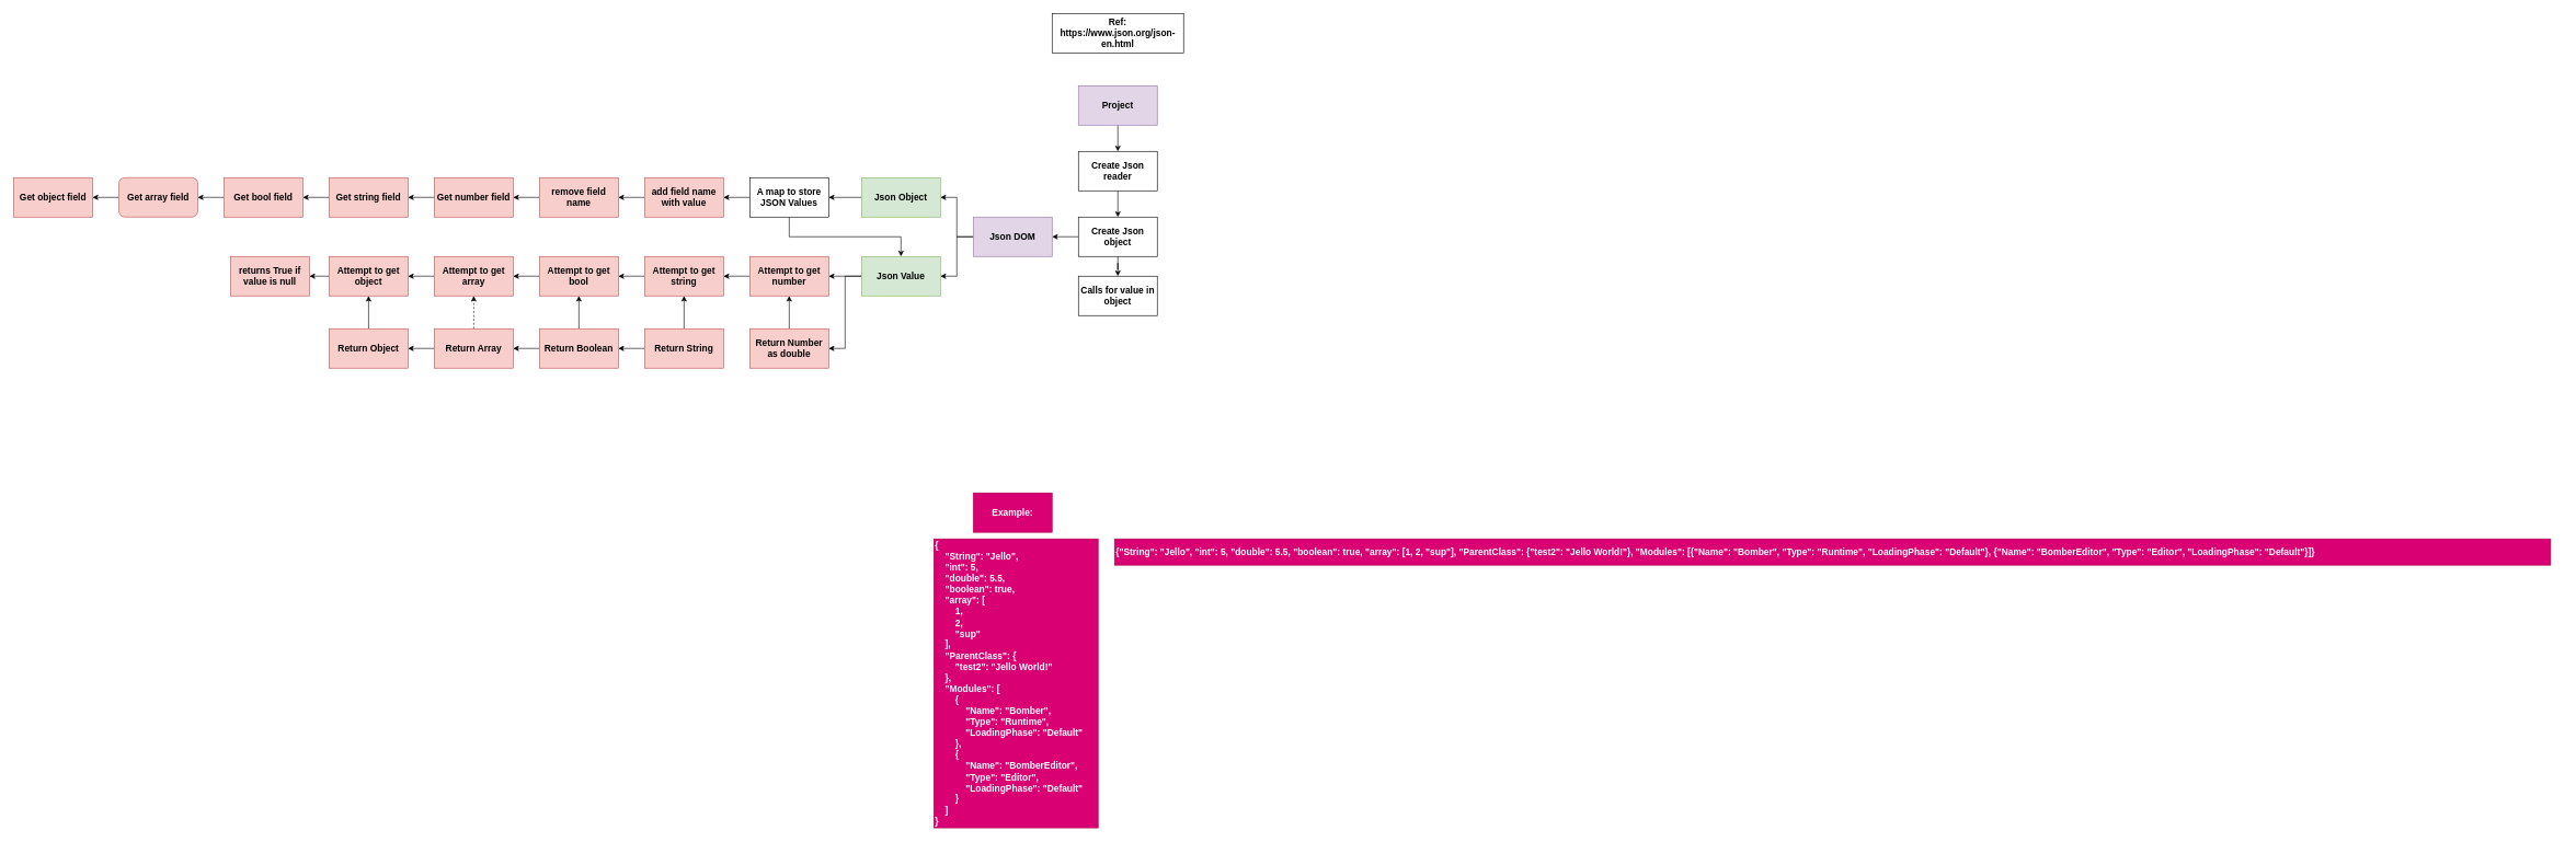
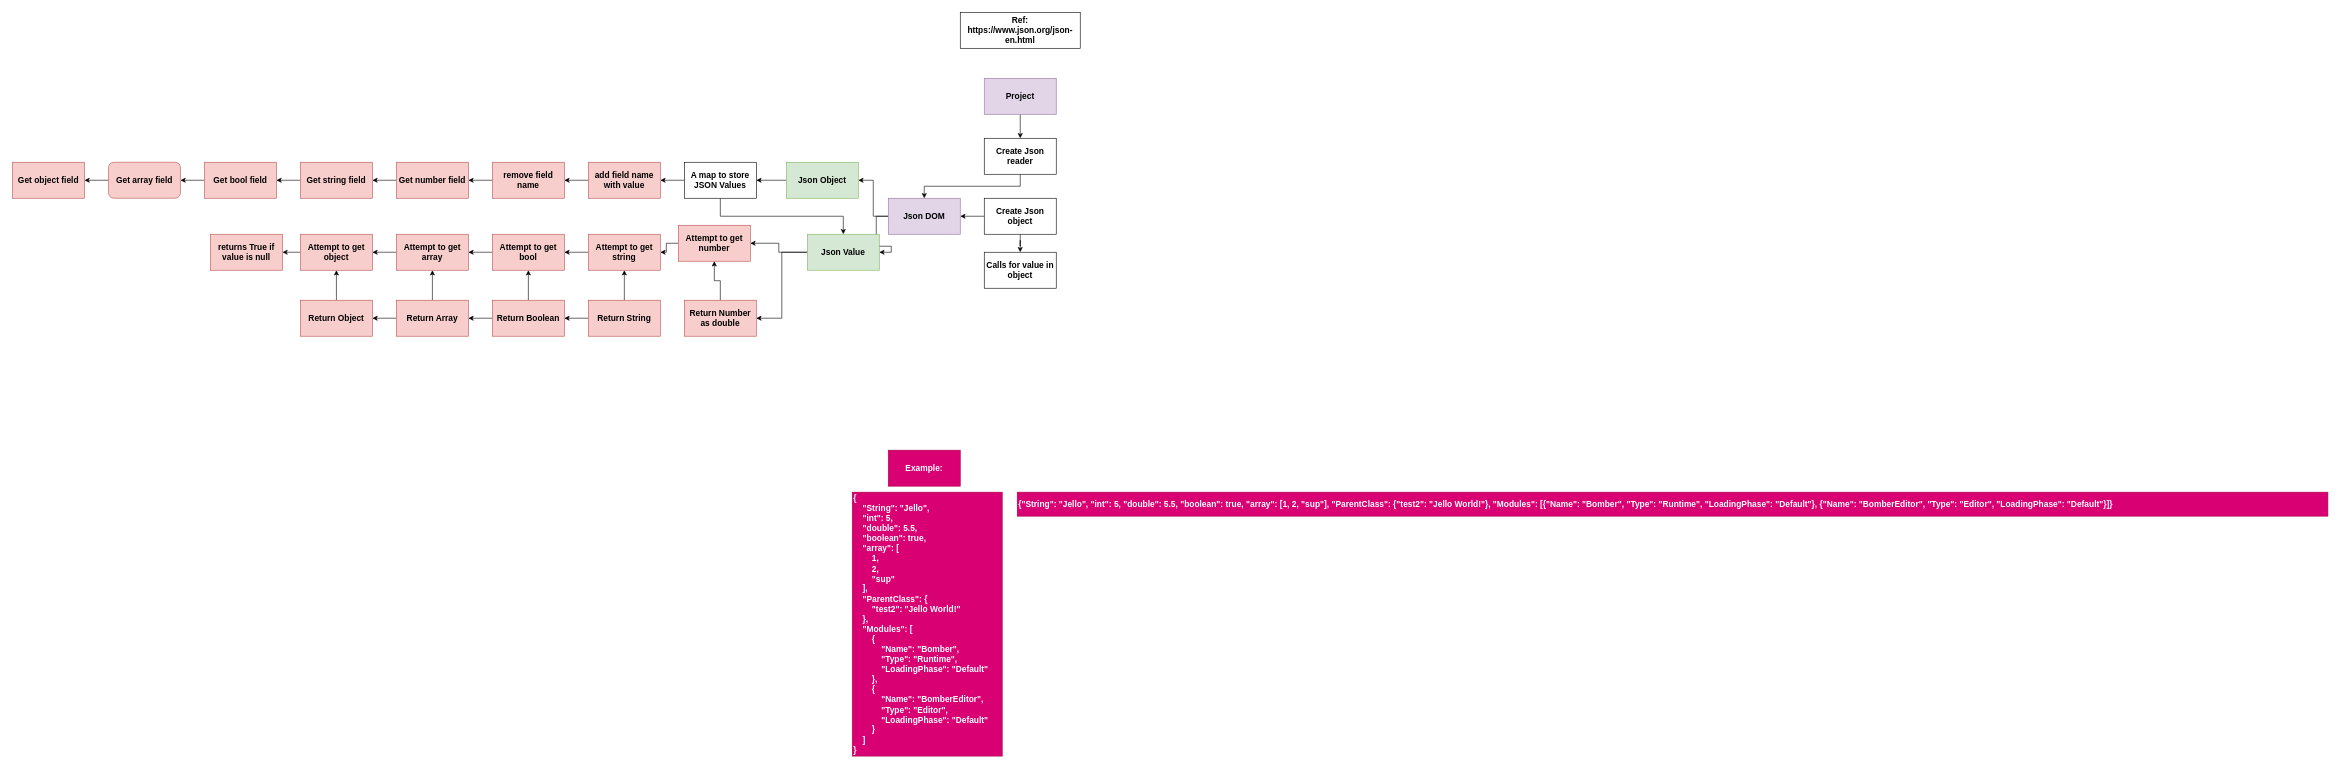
- <mxCell id="55" style="edgeStyle=orthogonalEdgeStyle;rounded=0;orthogonalLoop=1;jettySize=auto;html=1;exitX=0.5;exitY=1;exitDx=0;exitDy=0;entryX=0.5;entryY=0;entryDx=0;entryDy=0;" edge="1" parent="1" source="56" target="6"><mxGeometry relative="1" as="geometry" /></mxCell>
+ <mxCell id="55" style="edgeStyle=orthogonalEdgeStyle;rounded=0;orthogonalLoop=1;jettySize=auto;html=1;exitX=0.5;exitY=1;exitDx=0;exitDy=0;" edge="1" parent="1" source="56" target="10"><mxGeometry relative="1" as="geometry" /></mxCell>
- <mxCell id="26" value="&lt;font style=&quot;font-size: 14px;&quot;&gt;&lt;b&gt;Attempt to get number&lt;/b&gt;&lt;/font&gt;" style="rounded=0;whiteSpace=wrap;html=1;fillColor=#f8cecc;strokeColor=#b85450;" vertex="1" parent="1"><mxGeometry x="1140" y="390" width="120" height="60" as="geometry" /></mxCell>
+ <mxCell id="26" value="&lt;font style=&quot;font-size: 14px;&quot;&gt;&lt;b&gt;Attempt to get number&lt;/b&gt;&lt;/font&gt;" style="rounded=0;whiteSpace=wrap;html=1;fillColor=#f8cecc;strokeColor=#b85450;" vertex="1" parent="1"><mxGeometry x="1130" y="375" width="120" height="60" as="geometry" /></mxCell>
- <mxCell id="18" value="&lt;font style=&quot;font-size: 14px;&quot;&gt;&lt;b&gt;Json Value&lt;/b&gt;&lt;/font&gt;" style="rounded=0;whiteSpace=wrap;html=1;fillColor=#d5e8d4;strokeColor=#82b366;" vertex="1" parent="1"><mxGeometry x="1310" y="390" width="120" height="60" as="geometry" /></mxCell>
+ <mxCell id="18" value="&lt;font style=&quot;font-size: 14px;&quot;&gt;&lt;b&gt;Json Value&lt;/b&gt;&lt;/font&gt;" style="rounded=0;whiteSpace=wrap;html=1;fillColor=#d5e8d4;strokeColor=#82b366;" vertex="1" parent="1"><mxGeometry x="1345" y="390" width="120" height="60" as="geometry" /></mxCell>
- <mxCell id="43" style="edgeStyle=orthogonalEdgeStyle;rounded=0;orthogonalLoop=1;jettySize=auto;html=1;exitX=0.5;exitY=0;exitDx=0;exitDy=0;entryX=0.5;entryY=1;entryDx=0;entryDy=0;dashed=1;" edge="1" parent="1" source="45" target="32"><mxGeometry relative="1" as="geometry" /></mxCell>
+ <mxCell id="43" style="edgeStyle=orthogonalEdgeStyle;rounded=0;orthogonalLoop=1;jettySize=auto;html=1;exitX=0.5;exitY=0;exitDx=0;exitDy=0;entryX=0.5;entryY=1;entryDx=0;entryDy=0;" edge="1" parent="1" source="45" target="32"><mxGeometry relative="1" as="geometry" /></mxCell>
